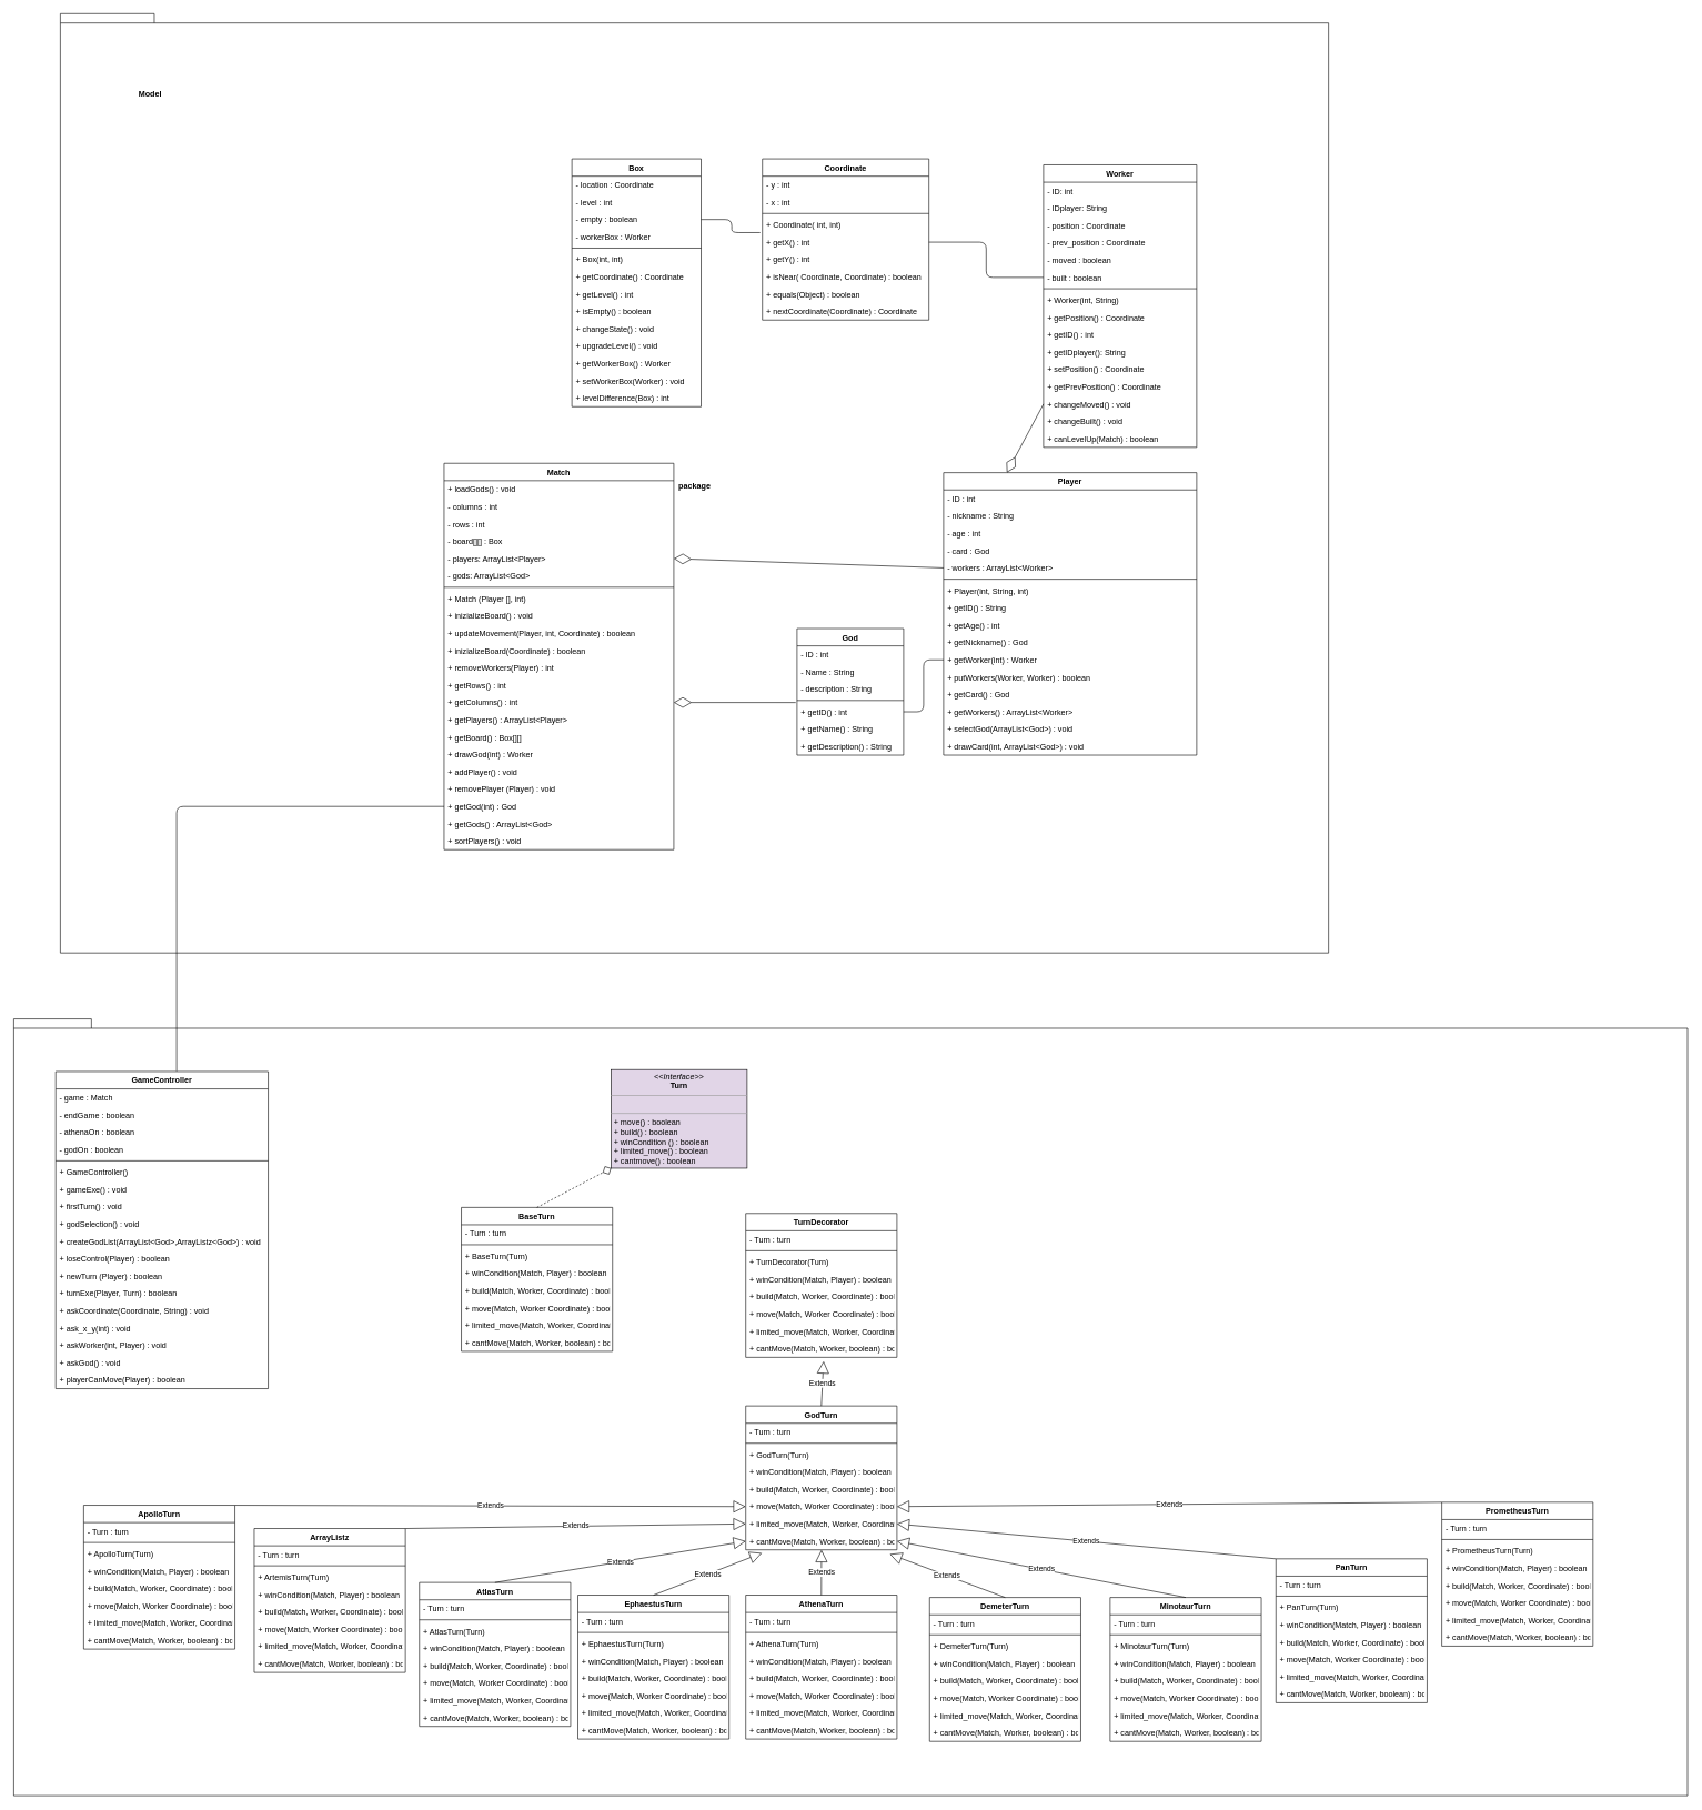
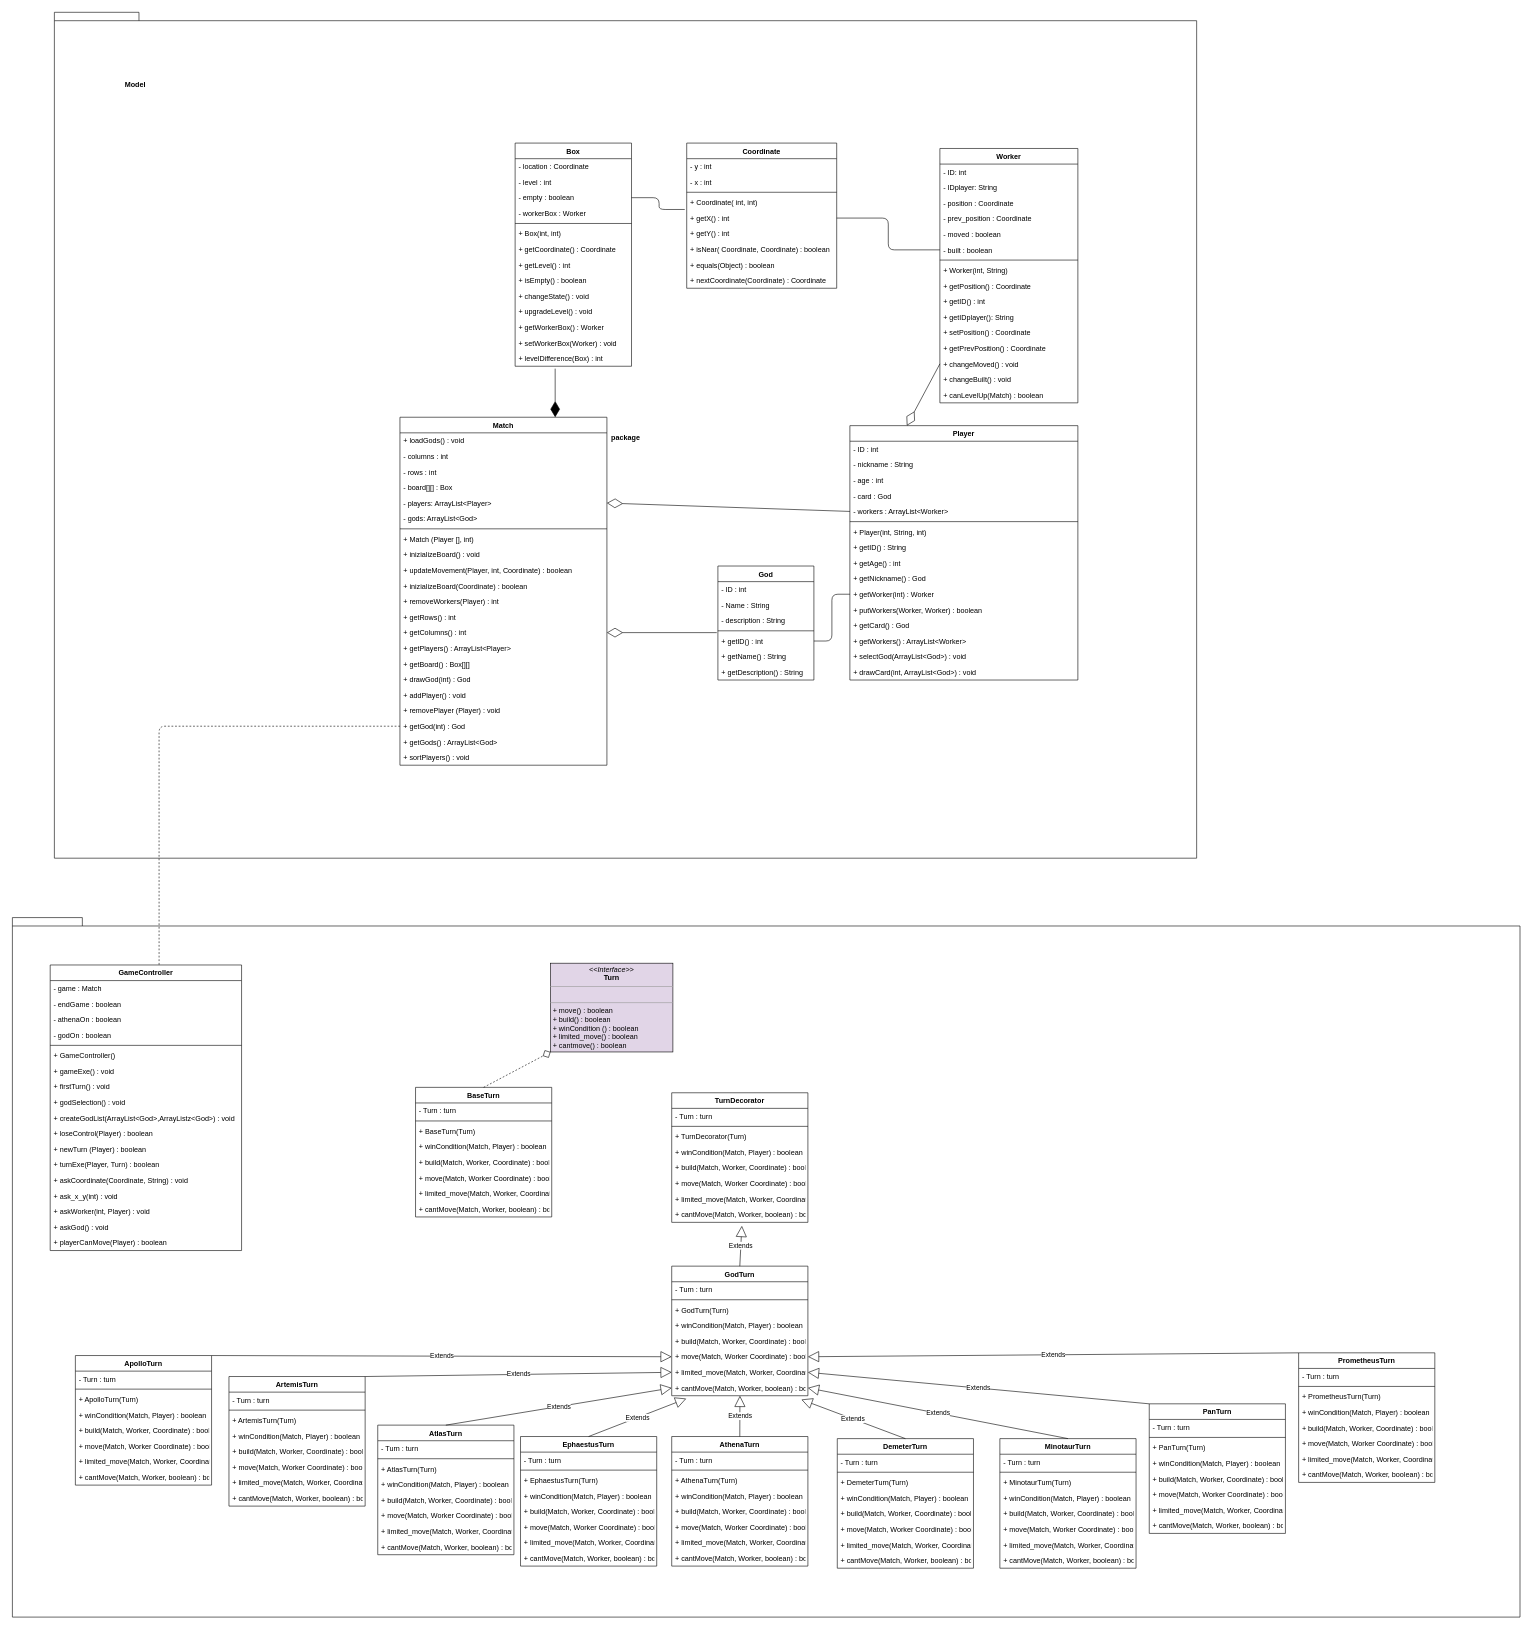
+ <mxCell id="236" value="" style="endArrow=diamondThin;endFill=1;endSize=24;html=1;entryX=0.75;entryY=0;entryDx=0;entryDy=0;exitX=0.344;exitY=1.154;exitDx=0;exitDy=0;exitPerimeter=0;" edge="1" parent="1" source="184" target="213"><mxGeometry width="160" relative="1" as="geometry"><mxPoint x="490" y="585" as="sourcePoint" /><mxPoint x="650" y="585" as="targetPoint" /></mxGeometry></mxCell>
- <mxCell id="230" value="+ drawGod(int) : Worker" style="text;strokeColor=none;fillColor=none;align=left;verticalAlign=top;spacingLeft=4;spacingRight=4;overflow=hidden;rotatable=0;points=[[0,0.5],[1,0.5]];portConstraint=eastwest;" parent="213" vertex="1"><mxGeometry y="424" width="345" height="26" as="geometry" /></mxCell>
+ <mxCell id="230" value="+ drawGod(int) : God" style="text;strokeColor=none;fillColor=none;align=left;verticalAlign=top;spacingLeft=4;spacingRight=4;overflow=hidden;rotatable=0;points=[[0,0.5],[1,0.5]];portConstraint=eastwest;" parent="213" vertex="1"><mxGeometry y="424" width="345" height="26" as="geometry" /></mxCell>
- <mxCell id="211" value="" style="endArrow=none;html=1;edgeStyle=orthogonalEdgeStyle;exitX=0.569;exitY=-0.001;exitDx=0;exitDy=0;exitPerimeter=0;entryX=0;entryY=0.5;entryDx=0;entryDy=0;" edge="1" parent="1" source="124" target="233"><mxGeometry relative="1" as="geometry"><mxPoint x="893" y="1232" as="sourcePoint" /><mxPoint x="1053" y="1232" as="targetPoint" /></mxGeometry></mxCell>
+ <mxCell id="211" value="" style="endArrow=none;html=1;edgeStyle=orthogonalEdgeStyle;exitX=0.569;exitY=-0.001;exitDx=0;exitDy=0;exitPerimeter=0;entryX=0;entryY=0.5;entryDx=0;entryDy=0;dashed=1;" edge="1" parent="1" source="124" target="233"><mxGeometry relative="1" as="geometry"><mxPoint x="893" y="1232" as="sourcePoint" /><mxPoint x="1053" y="1232" as="targetPoint" /></mxGeometry></mxCell>
- <mxCell id="86" value="ArrayListz" style="swimlane;fontStyle=1;align=center;verticalAlign=top;childLayout=stackLayout;horizontal=1;startSize=26;horizontalStack=0;resizeParent=1;resizeParentMax=0;resizeLast=0;collapsible=1;marginBottom=0;" parent="1" vertex="1"><mxGeometry x="381" y="2294" width="227" height="216" as="geometry" /></mxCell>
+ <mxCell id="86" value="ArtemisTurn" style="swimlane;fontStyle=1;align=center;verticalAlign=top;childLayout=stackLayout;horizontal=1;startSize=26;horizontalStack=0;resizeParent=1;resizeParentMax=0;resizeLast=0;collapsible=1;marginBottom=0;" parent="1" vertex="1"><mxGeometry x="381" y="2294" width="227" height="216" as="geometry" /></mxCell>
